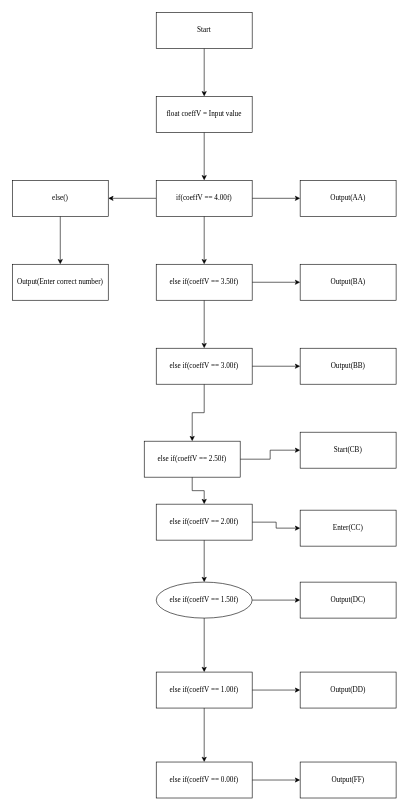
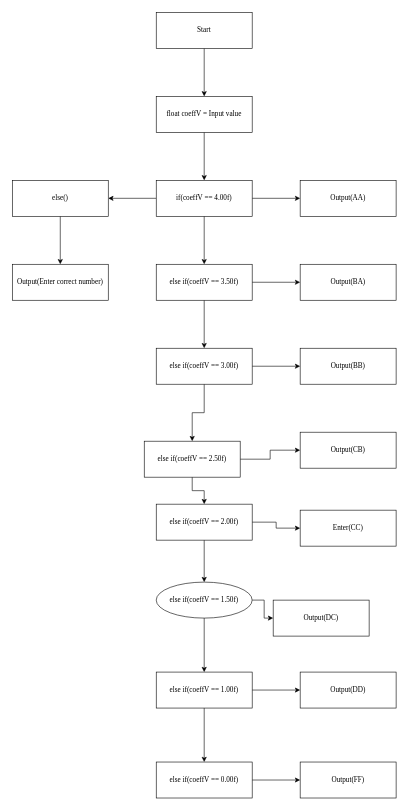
- <mxCell id="22" value="Start(CB)" style="rounded=0;whiteSpace=wrap;html=1;fontFamily=Times New Roman;" parent="1" vertex="1"><mxGeometry x="500" y="720" width="160" height="60" as="geometry" /></mxCell>
+ <mxCell id="22" value="Output(CB)" style="rounded=0;whiteSpace=wrap;html=1;fontFamily=Times New Roman;" parent="1" vertex="1"><mxGeometry x="500" y="720" width="160" height="60" as="geometry" /></mxCell>
- <mxCell id="33" value="Output(DC)" style="rounded=0;whiteSpace=wrap;html=1;fontFamily=Times New Roman;" parent="1" vertex="1"><mxGeometry x="500" y="970" width="160" height="60" as="geometry" /></mxCell>
+ <mxCell id="33" value="Output(DC)" style="rounded=0;whiteSpace=wrap;html=1;fontFamily=Times New Roman;" parent="1" vertex="1"><mxGeometry x="455" y="1000" width="160" height="60" as="geometry" /></mxCell>
